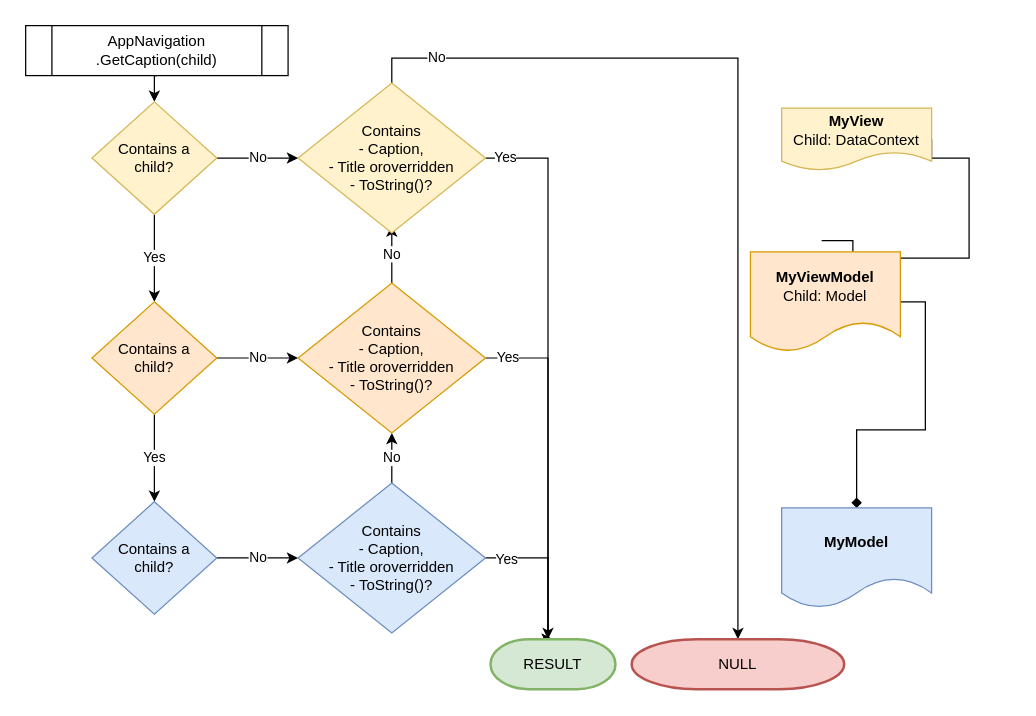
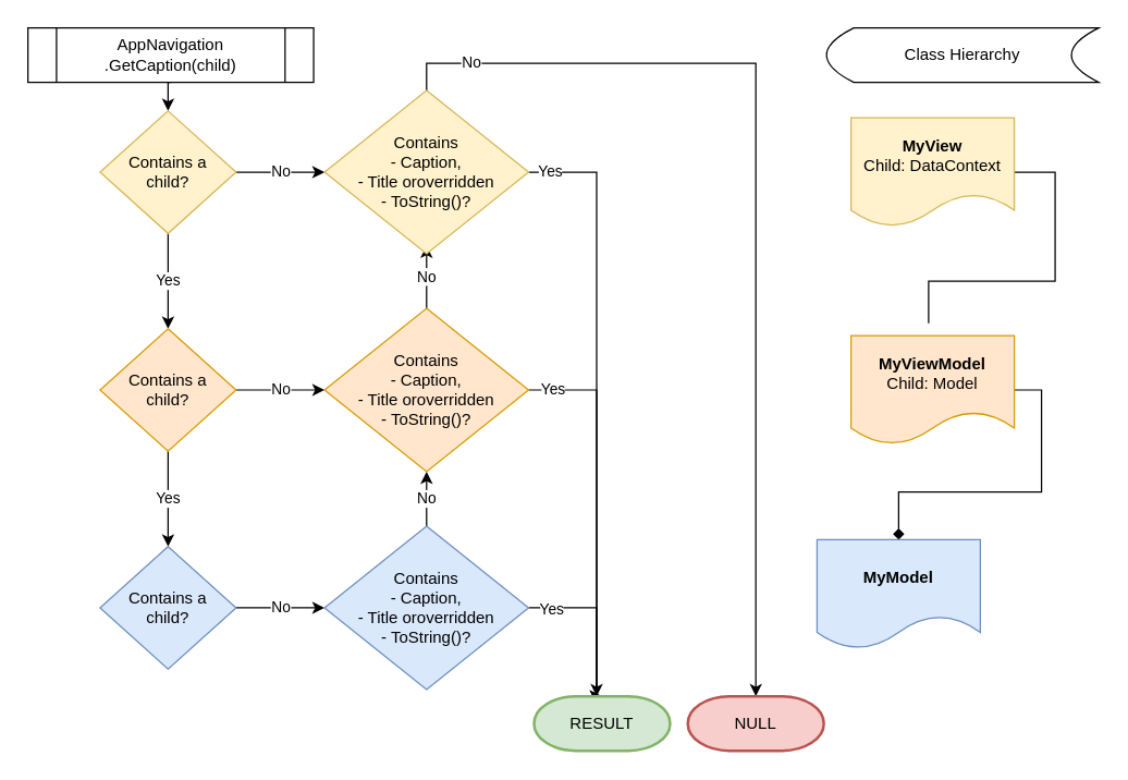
+ <mxCell id="27" value="Class Hierarchy" style="shape=dataStorage;whiteSpace=wrap;html=1;fixedSize=1;" vertex="1" parent="1"><mxGeometry x="607" y="20" width="200" height="40" as="geometry" /></mxCell>
- <mxCell id="3" value="&lt;b&gt;MyView&lt;/b&gt;&lt;br&gt;Child: DataContext" style="shape=document;whiteSpace=wrap;html=1;boundedLbl=1;fillColor=#fff2cc;strokeColor=#d6b656;" vertex="1" parent="1"><mxGeometry x="625" y="86" width="120" height="50" as="geometry" /></mxCell>
+ <mxCell id="3" value="&lt;b&gt;MyView&lt;/b&gt;&lt;br&gt;Child: DataContext" style="shape=document;whiteSpace=wrap;html=1;boundedLbl=1;fillColor=#fff2cc;strokeColor=#d6b656;" vertex="1" parent="1"><mxGeometry x="625" y="86" width="120" height="80" as="geometry" /></mxCell>
- <mxCell id="5" value="&lt;b&gt;MyViewModel&lt;/b&gt;&lt;br&gt;Child: Model" style="shape=document;whiteSpace=wrap;html=1;boundedLbl=1;fillColor=#ffe6cc;strokeColor=#d79b00;" vertex="1" parent="1"><mxGeometry x="600" y="201" width="120" height="80" as="geometry" /></mxCell>
+ <mxCell id="5" value="&lt;b&gt;MyViewModel&lt;/b&gt;&lt;br&gt;Child: Model" style="shape=document;whiteSpace=wrap;html=1;boundedLbl=1;fillColor=#ffe6cc;strokeColor=#d79b00;" vertex="1" parent="1"><mxGeometry x="625" y="246" width="120" height="80" as="geometry" /></mxCell>
- <mxCell id="6" value="&lt;b&gt;MyModel&lt;/b&gt;&lt;br&gt;" style="shape=document;whiteSpace=wrap;html=1;boundedLbl=1;fillColor=#dae8fc;strokeColor=#6c8ebf;" vertex="1" parent="1"><mxGeometry x="625" y="406" width="120" height="80" as="geometry" /></mxCell>
+ <mxCell id="6" value="&lt;b&gt;MyModel&lt;/b&gt;&lt;br&gt;" style="shape=document;whiteSpace=wrap;html=1;boundedLbl=1;fillColor=#dae8fc;strokeColor=#6c8ebf;" vertex="1" parent="1"><mxGeometry x="600" y="396" width="120" height="80" as="geometry" /></mxCell>
- <mxCell id="28" value="NULL" style="strokeWidth=2;html=1;shape=mxgraph.flowchart.terminator;whiteSpace=wrap;fillColor=#f8cecc;strokeColor=#b85450;" vertex="1" parent="1"><mxGeometry x="505" y="511" width="170" height="40" as="geometry" /></mxCell>
+ <mxCell id="28" value="NULL" style="strokeWidth=2;html=1;shape=mxgraph.flowchart.terminator;whiteSpace=wrap;fillColor=#f8cecc;strokeColor=#b85450;" vertex="1" parent="1"><mxGeometry x="505" y="511" width="100" height="40" as="geometry" /></mxCell>
